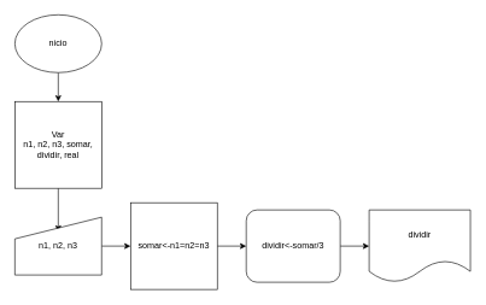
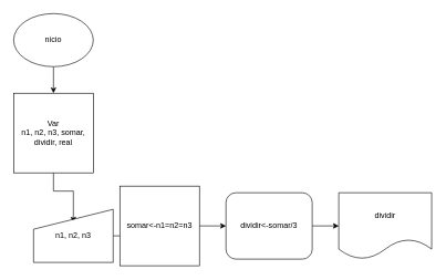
- <mxCell id="7" value="n1, n2, n3" style="shape=manualInput;whiteSpace=wrap;html=1;" vertex="1" parent="1"><mxGeometry x="20" y="300" width="120" height="80" as="geometry" /></mxCell>
+ <mxCell id="7" value="n1, n2, n3" style="shape=manualInput;whiteSpace=wrap;html=1;" vertex="1" parent="1"><mxGeometry x="50" y="315" width="120" height="80" as="geometry" /></mxCell>
